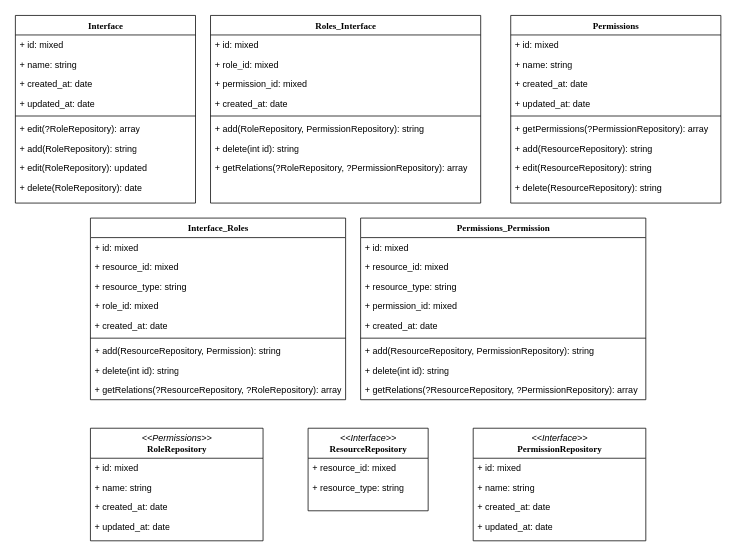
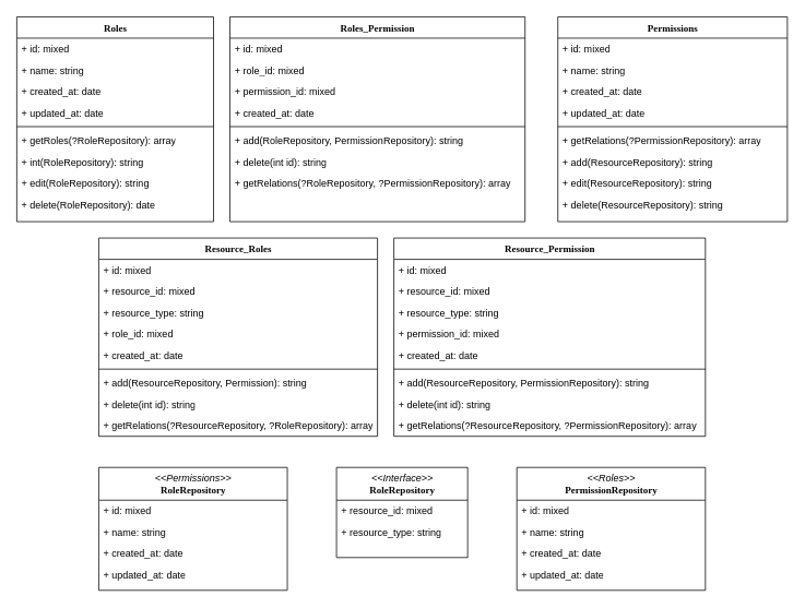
- <mxCell id="34" value="Interface" style="swimlane;html=1;fontStyle=1;align=center;verticalAlign=top;childLayout=stackLayout;horizontal=1;startSize=26;horizontalStack=0;resizeParent=1;resizeLast=0;collapsible=1;marginBottom=0;swimlaneFillColor=#ffffff;rounded=0;shadow=0;comic=0;labelBackgroundColor=none;strokeWidth=1;fillColor=none;fontFamily=Verdana;fontSize=12" vertex="1" parent="1"><mxGeometry x="20" y="20" width="240" height="250" as="geometry" /></mxCell>
+ <mxCell id="34" value="Roles" style="swimlane;html=1;fontStyle=1;align=center;verticalAlign=top;childLayout=stackLayout;horizontal=1;startSize=26;horizontalStack=0;resizeParent=1;resizeLast=0;collapsible=1;marginBottom=0;swimlaneFillColor=#ffffff;rounded=0;shadow=0;comic=0;labelBackgroundColor=none;strokeWidth=1;fillColor=none;fontFamily=Verdana;fontSize=12" vertex="1" parent="1"><mxGeometry x="20" y="20" width="240" height="250" as="geometry" /></mxCell>
- <mxCell id="12" value="Roles_Interface" style="swimlane;html=1;fontStyle=1;align=center;verticalAlign=top;childLayout=stackLayout;horizontal=1;startSize=26;horizontalStack=0;resizeParent=1;resizeLast=0;collapsible=1;marginBottom=0;swimlaneFillColor=#ffffff;rounded=0;shadow=0;comic=0;labelBackgroundColor=none;strokeWidth=1;fillColor=none;fontFamily=Verdana;fontSize=12" vertex="1" parent="1"><mxGeometry x="280" y="20" width="360" height="250" as="geometry" /></mxCell>
+ <mxCell id="12" value="Roles_Permission" style="swimlane;html=1;fontStyle=1;align=center;verticalAlign=top;childLayout=stackLayout;horizontal=1;startSize=26;horizontalStack=0;resizeParent=1;resizeLast=0;collapsible=1;marginBottom=0;swimlaneFillColor=#ffffff;rounded=0;shadow=0;comic=0;labelBackgroundColor=none;strokeWidth=1;fillColor=none;fontFamily=Verdana;fontSize=12" vertex="1" parent="1"><mxGeometry x="280" y="20" width="360" height="250" as="geometry" /></mxCell>
- <mxCell id="40" value="+ edit(?RoleRepository): array" style="text;html=1;strokeColor=none;fillColor=none;align=left;verticalAlign=top;spacingLeft=4;spacingRight=4;whiteSpace=wrap;overflow=hidden;rotatable=0;points=[[0,0.5],[1,0.5]];portConstraint=eastwest;" vertex="1" parent="34"><mxGeometry y="138" width="240" height="26" as="geometry" /></mxCell>
+ <mxCell id="40" value="+ getRoles(?RoleRepository): array" style="text;html=1;strokeColor=none;fillColor=none;align=left;verticalAlign=top;spacingLeft=4;spacingRight=4;whiteSpace=wrap;overflow=hidden;rotatable=0;points=[[0,0.5],[1,0.5]];portConstraint=eastwest;" vertex="1" parent="34"><mxGeometry y="138" width="240" height="26" as="geometry" /></mxCell>
- <mxCell id="8" value="+ getPermissions(?PermissionRepository): array" style="text;html=1;strokeColor=none;fillColor=none;align=left;verticalAlign=top;spacingLeft=4;spacingRight=4;whiteSpace=wrap;overflow=hidden;rotatable=0;points=[[0,0.5],[1,0.5]];portConstraint=eastwest;" vertex="1" parent="2"><mxGeometry y="138" width="280" height="26" as="geometry" /></mxCell>
+ <mxCell id="8" value="+ getRelations(?PermissionRepository): array" style="text;html=1;strokeColor=none;fillColor=none;align=left;verticalAlign=top;spacingLeft=4;spacingRight=4;whiteSpace=wrap;overflow=hidden;rotatable=0;points=[[0,0.5],[1,0.5]];portConstraint=eastwest;" vertex="1" parent="2"><mxGeometry y="138" width="280" height="26" as="geometry" /></mxCell>
- <mxCell id="41" value="+ add(RoleRepository): string" style="text;html=1;strokeColor=none;fillColor=none;align=left;verticalAlign=top;spacingLeft=4;spacingRight=4;whiteSpace=wrap;overflow=hidden;rotatable=0;points=[[0,0.5],[1,0.5]];portConstraint=eastwest;" vertex="1" parent="34"><mxGeometry y="164" width="240" height="26" as="geometry" /></mxCell>
+ <mxCell id="41" value="+ int(RoleRepository): string" style="text;html=1;strokeColor=none;fillColor=none;align=left;verticalAlign=top;spacingLeft=4;spacingRight=4;whiteSpace=wrap;overflow=hidden;rotatable=0;points=[[0,0.5],[1,0.5]];portConstraint=eastwest;" vertex="1" parent="34"><mxGeometry y="164" width="240" height="26" as="geometry" /></mxCell>
- <mxCell id="42" value="+ edit(RoleRepository): updated" style="text;html=1;strokeColor=none;fillColor=none;align=left;verticalAlign=top;spacingLeft=4;spacingRight=4;whiteSpace=wrap;overflow=hidden;rotatable=0;points=[[0,0.5],[1,0.5]];portConstraint=eastwest;" vertex="1" parent="34"><mxGeometry y="190" width="240" height="26" as="geometry" /></mxCell>
+ <mxCell id="42" value="+ edit(RoleRepository): string" style="text;html=1;strokeColor=none;fillColor=none;align=left;verticalAlign=top;spacingLeft=4;spacingRight=4;whiteSpace=wrap;overflow=hidden;rotatable=0;points=[[0,0.5],[1,0.5]];portConstraint=eastwest;" vertex="1" parent="34"><mxGeometry y="190" width="240" height="26" as="geometry" /></mxCell>
- <mxCell id="21" value="Interface_Roles" style="swimlane;html=1;fontStyle=1;align=center;verticalAlign=top;childLayout=stackLayout;horizontal=1;startSize=26;horizontalStack=0;resizeParent=1;resizeLast=0;collapsible=1;marginBottom=0;swimlaneFillColor=#ffffff;rounded=0;shadow=0;comic=0;labelBackgroundColor=none;strokeWidth=1;fillColor=none;fontFamily=Verdana;fontSize=12" vertex="1" parent="1"><mxGeometry x="120" y="290" width="340" height="242" as="geometry" /></mxCell>
+ <mxCell id="21" value="Resource_Roles" style="swimlane;html=1;fontStyle=1;align=center;verticalAlign=top;childLayout=stackLayout;horizontal=1;startSize=26;horizontalStack=0;resizeParent=1;resizeLast=0;collapsible=1;marginBottom=0;swimlaneFillColor=#ffffff;rounded=0;shadow=0;comic=0;labelBackgroundColor=none;strokeWidth=1;fillColor=none;fontFamily=Verdana;fontSize=12" vertex="1" parent="1"><mxGeometry x="120" y="290" width="340" height="242" as="geometry" /></mxCell>
- <mxCell id="44" value="Permissions_Permission" style="swimlane;html=1;fontStyle=1;align=center;verticalAlign=top;childLayout=stackLayout;horizontal=1;startSize=26;horizontalStack=0;resizeParent=1;resizeLast=0;collapsible=1;marginBottom=0;swimlaneFillColor=#ffffff;rounded=0;shadow=0;comic=0;labelBackgroundColor=none;strokeWidth=1;fillColor=none;fontFamily=Verdana;fontSize=12" vertex="1" parent="1"><mxGeometry x="480" y="290" width="380" height="242" as="geometry" /></mxCell>
+ <mxCell id="44" value="Resource_Permission" style="swimlane;html=1;fontStyle=1;align=center;verticalAlign=top;childLayout=stackLayout;horizontal=1;startSize=26;horizontalStack=0;resizeParent=1;resizeLast=0;collapsible=1;marginBottom=0;swimlaneFillColor=#ffffff;rounded=0;shadow=0;comic=0;labelBackgroundColor=none;strokeWidth=1;fillColor=none;fontFamily=Verdana;fontSize=12" vertex="1" parent="1"><mxGeometry x="480" y="290" width="380" height="242" as="geometry" /></mxCell>
- <mxCell id="31" value="&lt;i style=&quot;font-family: &amp;#34;helvetica&amp;#34; ; font-weight: 400&quot;&gt;&amp;lt;&amp;lt;Interface&amp;gt;&amp;gt;&lt;br&gt;&lt;/i&gt;ResourceRepository" style="swimlane;html=1;fontStyle=1;align=center;verticalAlign=top;childLayout=stackLayout;horizontal=1;startSize=40;horizontalStack=0;resizeParent=1;resizeLast=0;collapsible=1;marginBottom=0;swimlaneFillColor=#ffffff;rounded=0;shadow=0;comic=0;labelBackgroundColor=none;strokeWidth=1;fillColor=none;fontFamily=Verdana;fontSize=12" vertex="1" parent="1"><mxGeometry x="410" y="570" width="160" height="110" as="geometry" /></mxCell>
+ <mxCell id="31" value="&lt;i style=&quot;font-family: &amp;#34;helvetica&amp;#34; ; font-weight: 400&quot;&gt;&amp;lt;&amp;lt;Interface&amp;gt;&amp;gt;&lt;br&gt;&lt;/i&gt;RoleRepository" style="swimlane;html=1;fontStyle=1;align=center;verticalAlign=top;childLayout=stackLayout;horizontal=1;startSize=40;horizontalStack=0;resizeParent=1;resizeLast=0;collapsible=1;marginBottom=0;swimlaneFillColor=#ffffff;rounded=0;shadow=0;comic=0;labelBackgroundColor=none;strokeWidth=1;fillColor=none;fontFamily=Verdana;fontSize=12" vertex="1" parent="1"><mxGeometry x="410" y="570" width="160" height="110" as="geometry" /></mxCell>
- <mxCell id="54" value="&lt;i style=&quot;font-family: &amp;#34;helvetica&amp;#34; ; font-weight: 400&quot;&gt;&amp;lt;&amp;lt;Interface&amp;gt;&amp;gt;&lt;br&gt;&lt;/i&gt;PermissionRepository" style="swimlane;html=1;fontStyle=1;align=center;verticalAlign=top;childLayout=stackLayout;horizontal=1;startSize=40;horizontalStack=0;resizeParent=1;resizeLast=0;collapsible=1;marginBottom=0;swimlaneFillColor=#ffffff;rounded=0;shadow=0;comic=0;labelBackgroundColor=none;strokeWidth=1;fillColor=none;fontFamily=Verdana;fontSize=12" vertex="1" parent="1"><mxGeometry x="630" y="570" width="230" height="150" as="geometry" /></mxCell>
+ <mxCell id="54" value="&lt;i style=&quot;font-family: &amp;#34;helvetica&amp;#34; ; font-weight: 400&quot;&gt;&amp;lt;&amp;lt;Roles&amp;gt;&amp;gt;&lt;br&gt;&lt;/i&gt;PermissionRepository" style="swimlane;html=1;fontStyle=1;align=center;verticalAlign=top;childLayout=stackLayout;horizontal=1;startSize=40;horizontalStack=0;resizeParent=1;resizeLast=0;collapsible=1;marginBottom=0;swimlaneFillColor=#ffffff;rounded=0;shadow=0;comic=0;labelBackgroundColor=none;strokeWidth=1;fillColor=none;fontFamily=Verdana;fontSize=12" vertex="1" parent="1"><mxGeometry x="630" y="570" width="230" height="150" as="geometry" /></mxCell>
